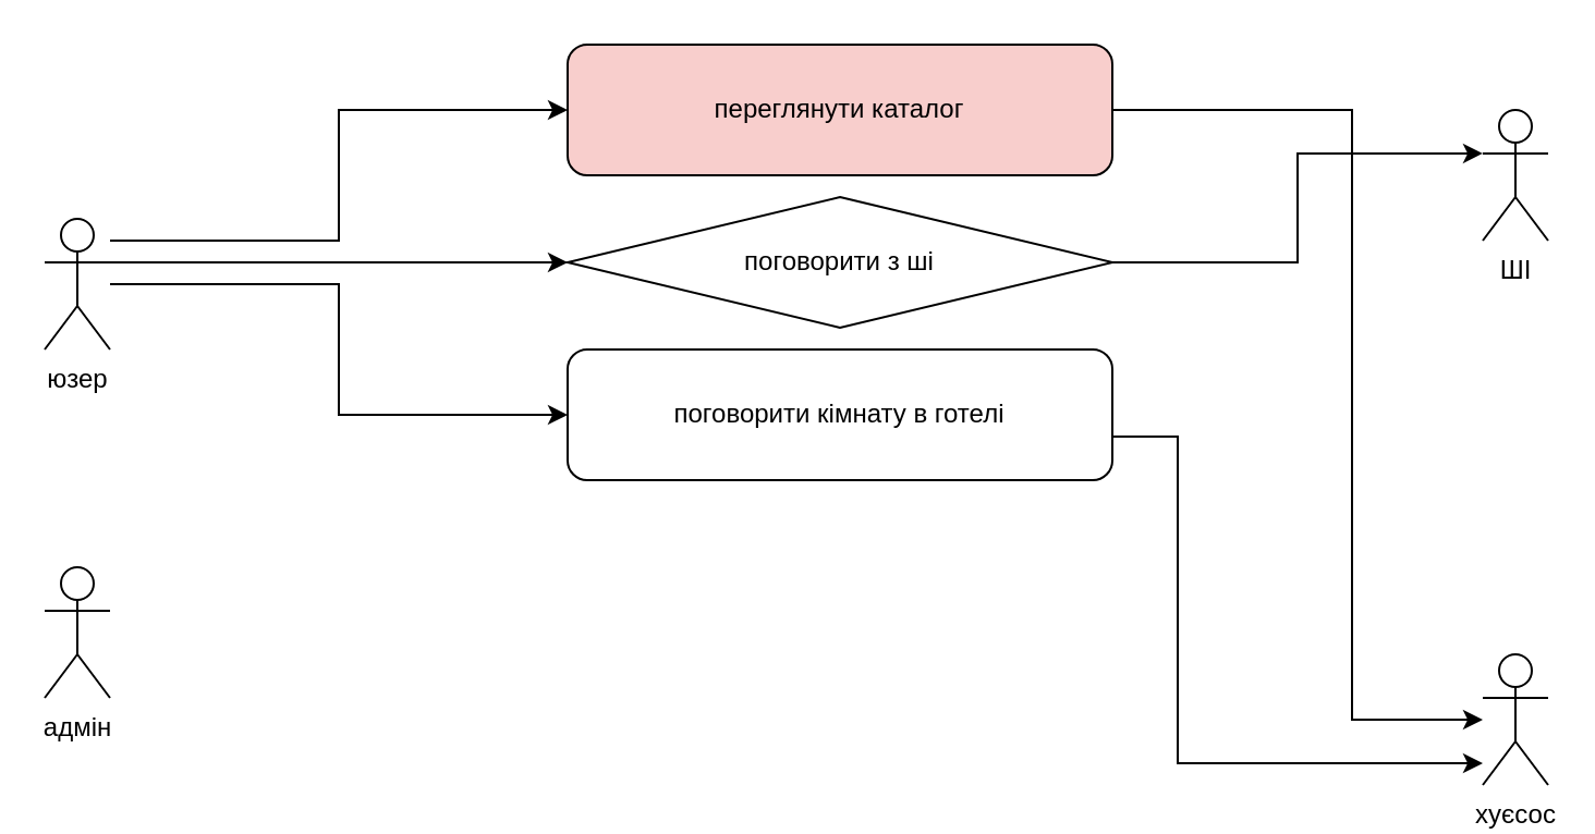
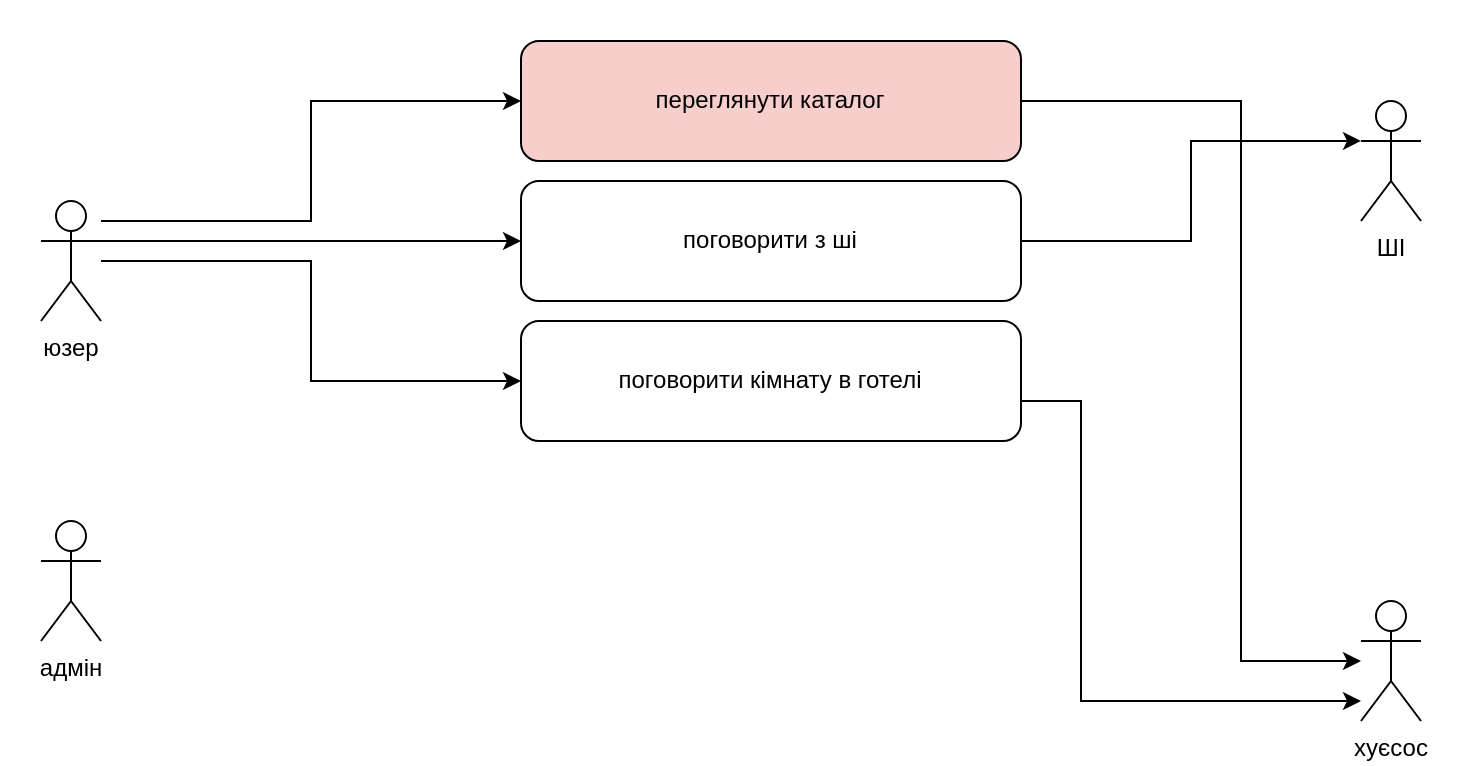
- <mxCell id="8" value="поговорити з ші" style="rhombus;whiteSpace=wrap;html=1;" vertex="1" parent="1"><mxGeometry x="260" y="90" width="250" height="60" as="geometry" /></mxCell>
+ <mxCell id="8" value="поговорити з ші" style="rounded=1;whiteSpace=wrap;html=1;" vertex="1" parent="1"><mxGeometry x="260" y="90" width="250" height="60" as="geometry" /></mxCell>
